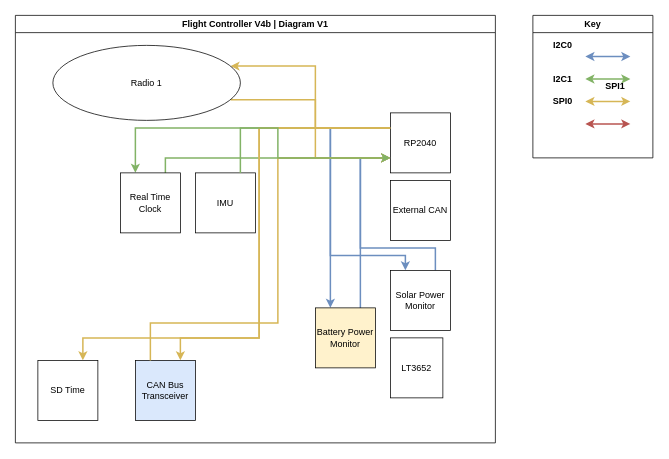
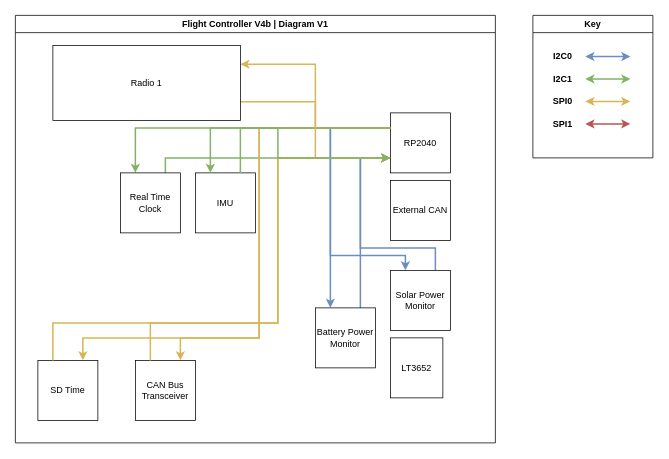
- <mxCell id="27" value="&lt;b&gt;I2C0&lt;/b&gt;" style="text;html=1;align=center;verticalAlign=middle;whiteSpace=wrap;rounded=0;" vertex="1" parent="26"><mxGeometry x="10" y="25" width="60" height="30" as="geometry" /></mxCell>
+ <mxCell id="27" value="&lt;b&gt;I2C0&lt;/b&gt;" style="text;html=1;align=center;verticalAlign=middle;whiteSpace=wrap;rounded=0;" vertex="1" parent="26"><mxGeometry x="10" y="40" width="60" height="30" as="geometry" /></mxCell>
- <mxCell id="25" value="Radio 1" style="ellipse;whiteSpace=wrap;html=1;" vertex="1" parent="2"><mxGeometry x="50" y="40" width="250" height="100" as="geometry" /></mxCell>
+ <mxCell id="25" value="Radio 1" style="rounded=0;whiteSpace=wrap;html=1;" vertex="1" parent="2"><mxGeometry x="50" y="40" width="250" height="100" as="geometry" /></mxCell>
- <mxCell id="33" value="&lt;b&gt;SPI1&lt;/b&gt;" style="text;html=1;align=center;verticalAlign=middle;whiteSpace=wrap;rounded=0;" vertex="1" parent="26"><mxGeometry x="80" y="80" width="60" height="30" as="geometry" /></mxCell>
+ <mxCell id="33" value="&lt;b&gt;SPI1&lt;/b&gt;" style="text;html=1;align=center;verticalAlign=middle;whiteSpace=wrap;rounded=0;" vertex="1" parent="26"><mxGeometry x="10" y="130" width="60" height="30" as="geometry" /></mxCell>
+ <mxCell id="23" style="edgeStyle=orthogonalEdgeStyle;rounded=0;orthogonalLoop=1;jettySize=auto;html=1;exitX=0;exitY=0.25;exitDx=0;exitDy=0;entryX=0.25;entryY=0;entryDx=0;entryDy=0;strokeWidth=2;fillColor=#d5e8d4;strokeColor=#82b366;" edge="1" parent="2" source="7" target="13"><mxGeometry relative="1" as="geometry"><Array as="points"><mxPoint x="260" y="150" /></Array><mxPoint x="510" y="160" as="sourcePoint" /><mxPoint x="170" y="120" as="targetPoint" /></mxGeometry></mxCell>
+ <mxCell id="21" style="edgeStyle=orthogonalEdgeStyle;rounded=0;orthogonalLoop=1;jettySize=auto;html=1;exitX=0.25;exitY=0;exitDx=0;exitDy=0;entryX=0;entryY=0.75;entryDx=0;entryDy=0;fillColor=#fff2cc;strokeColor=#d6b656;strokeWidth=2;" edge="1" parent="2" source="20" target="7"><mxGeometry relative="1" as="geometry"><mxPoint x="190" y="470" as="sourcePoint" /><mxPoint x="510" y="200" as="targetPoint" /><Array as="points"><mxPoint x="50" y="410" /><mxPoint x="350" y="410" /><mxPoint x="350" y="190" /></Array></mxGeometry></mxCell>
- <mxCell id="10" value="Battery Power Monitor" style="whiteSpace=wrap;html=1;aspect=fixed;fillColor=#fff2cc;" vertex="1" parent="2"><mxGeometry x="400" y="390" width="80" height="80" as="geometry" /></mxCell>
+ <mxCell id="10" value="Battery Power Monitor" style="whiteSpace=wrap;html=1;aspect=fixed;" vertex="1" parent="2"><mxGeometry x="400" y="390" width="80" height="80" as="geometry" /></mxCell>
- <mxCell id="17" value="CAN Bus Transceiver" style="whiteSpace=wrap;html=1;aspect=fixed;fillColor=#dae8fc;" vertex="1" parent="2"><mxGeometry x="160" y="460" width="80" height="80" as="geometry" /></mxCell>
+ <mxCell id="17" value="CAN Bus Transceiver" style="whiteSpace=wrap;html=1;aspect=fixed;" vertex="1" parent="2"><mxGeometry x="160" y="460" width="80" height="80" as="geometry" /></mxCell>
